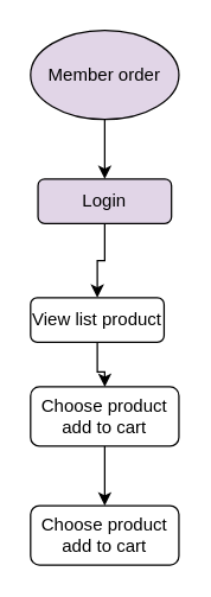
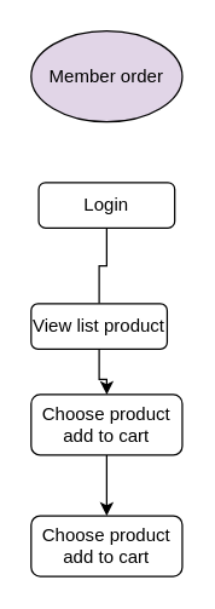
- <mxCell id="2" style="edgeStyle=orthogonalEdgeStyle;rounded=0;orthogonalLoop=1;jettySize=auto;html=1;entryX=0.5;entryY=0;entryDx=0;entryDy=0;" parent="1" source="3" target="5" edge="1"><mxGeometry relative="1" as="geometry" /></mxCell>
- <mxCell id="5" value="Login" style="rounded=1;whiteSpace=wrap;html=1;fillColor=#e1d5e7;" parent="1" vertex="1"><mxGeometry x="25" y="120" width="90" height="30" as="geometry" /></mxCell>
+ <mxCell id="5" value="Login" style="rounded=1;whiteSpace=wrap;html=1;" parent="1" vertex="1"><mxGeometry x="25" y="120" width="90" height="30" as="geometry" /></mxCell>
- <mxCell id="4" value="" style="edgeStyle=orthogonalEdgeStyle;rounded=0;orthogonalLoop=1;jettySize=auto;html=1;" edge="1" parent="1" source="5" target="7"><mxGeometry relative="1" as="geometry" /></mxCell>
+ <mxCell id="4" value="" style="edgeStyle=orthogonalEdgeStyle;rounded=0;orthogonalLoop=1;jettySize=auto;html=1;endArrow=none;" edge="1" parent="1" source="5" target="7"><mxGeometry relative="1" as="geometry" /></mxCell>
